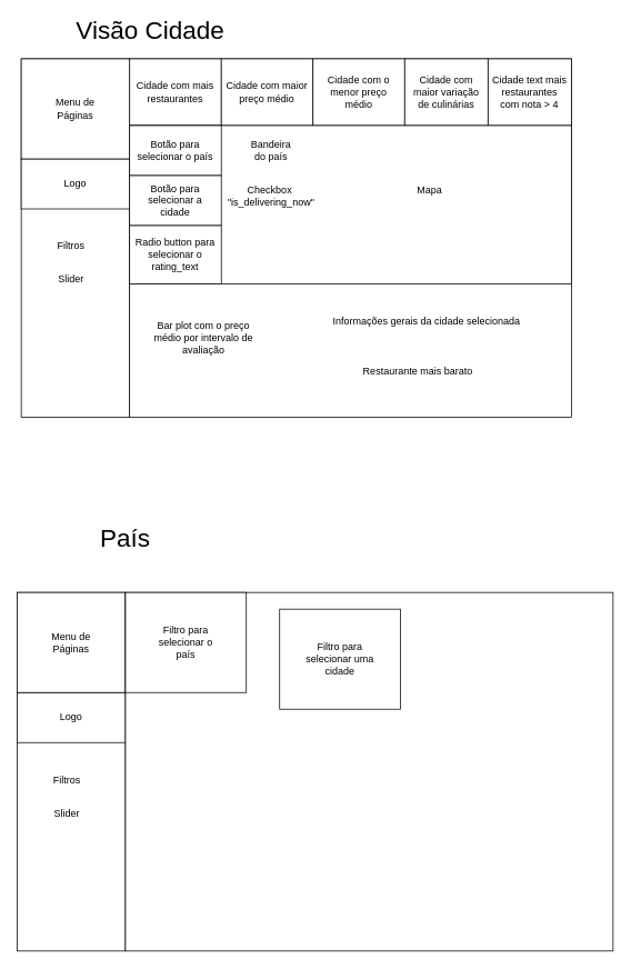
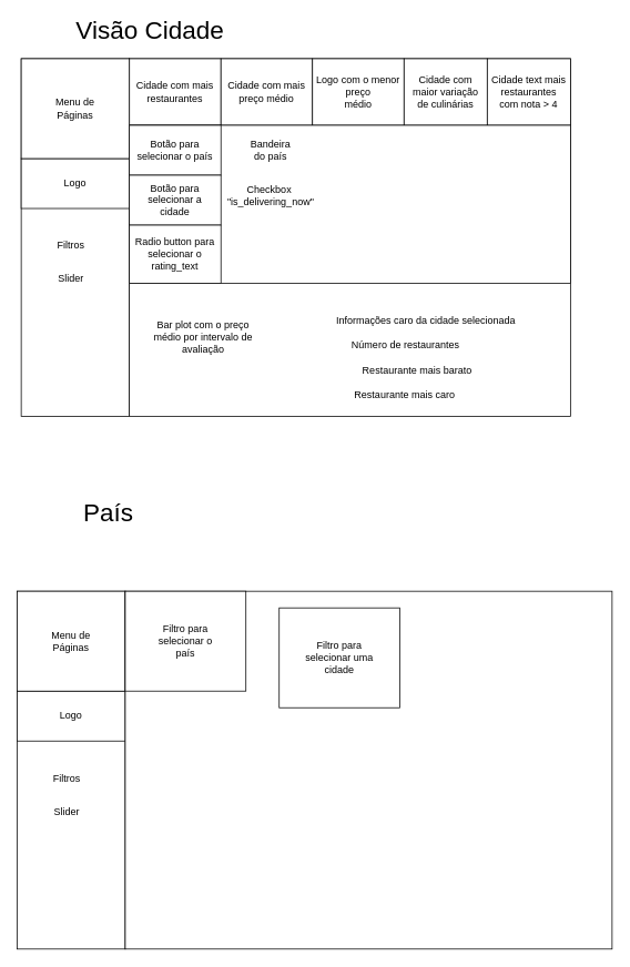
- <mxCell id="5" value="Cidade com maior preço médio" style="rounded=0;whiteSpace=wrap;html=1;" parent="1" vertex="1"><mxGeometry x="265" y="70" width="110" height="80" as="geometry" /></mxCell>
+ <mxCell id="5" value="Cidade com mais preço médio" style="rounded=0;whiteSpace=wrap;html=1;" parent="1" vertex="1"><mxGeometry x="265" y="70" width="110" height="80" as="geometry" /></mxCell>
- <mxCell id="6" value="Cidade com o menor preço &lt;br&gt;médio" style="rounded=0;whiteSpace=wrap;html=1;" parent="1" vertex="1"><mxGeometry x="375" y="70" width="110" height="80" as="geometry" /></mxCell>
+ <mxCell id="6" value="Logo com o menor preço &lt;br&gt;médio" style="rounded=0;whiteSpace=wrap;html=1;" parent="1" vertex="1"><mxGeometry x="375" y="70" width="110" height="80" as="geometry" /></mxCell>
- <mxCell id="29" value="Mapa" style="text;html=1;strokeColor=none;fillColor=none;align=center;verticalAlign=middle;whiteSpace=wrap;rounded=0;" vertex="1" parent="1"><mxGeometry x="445" y="175" width="140" height="105" as="geometry" /></mxCell>
- <mxCell id="31" value="Informações gerais da cidade selecionada" style="text;html=1;strokeColor=none;fillColor=none;align=center;verticalAlign=middle;whiteSpace=wrap;rounded=0;" vertex="1" parent="1"><mxGeometry x="389" y="370" width="245" height="30" as="geometry" /></mxCell>
+ <mxCell id="31" value="Informações caro da cidade selecionada" style="text;html=1;strokeColor=none;fillColor=none;align=center;verticalAlign=middle;whiteSpace=wrap;rounded=0;" vertex="1" parent="1"><mxGeometry x="389" y="370" width="245" height="30" as="geometry" /></mxCell>
+ <mxCell id="32" value="Número de restaurantes" style="text;html=1;strokeColor=none;fillColor=none;align=center;verticalAlign=middle;whiteSpace=wrap;rounded=0;" vertex="1" parent="1"><mxGeometry x="387.5" y="400" width="197.5" height="30" as="geometry" /></mxCell>
+ <mxCell id="34" value="Restaurante mais caro" style="text;html=1;strokeColor=none;fillColor=none;align=center;verticalAlign=middle;whiteSpace=wrap;rounded=0;" vertex="1" parent="1"><mxGeometry x="400.25" y="460" width="172" height="30" as="geometry" /></mxCell>
- <mxCell id="15" value="País" style="text;html=1;strokeColor=none;fillColor=none;align=center;verticalAlign=middle;whiteSpace=wrap;rounded=0;fontSize=30;" parent="1" vertex="1"><mxGeometry x="25" y="630" width="250" height="30" as="geometry" /></mxCell>
+ <mxCell id="15" value="País" style="text;html=1;strokeColor=none;fillColor=none;align=center;verticalAlign=middle;whiteSpace=wrap;rounded=0;fontSize=30;" parent="1" vertex="1"><mxGeometry x="5" y="600" width="250" height="30" as="geometry" /></mxCell>
